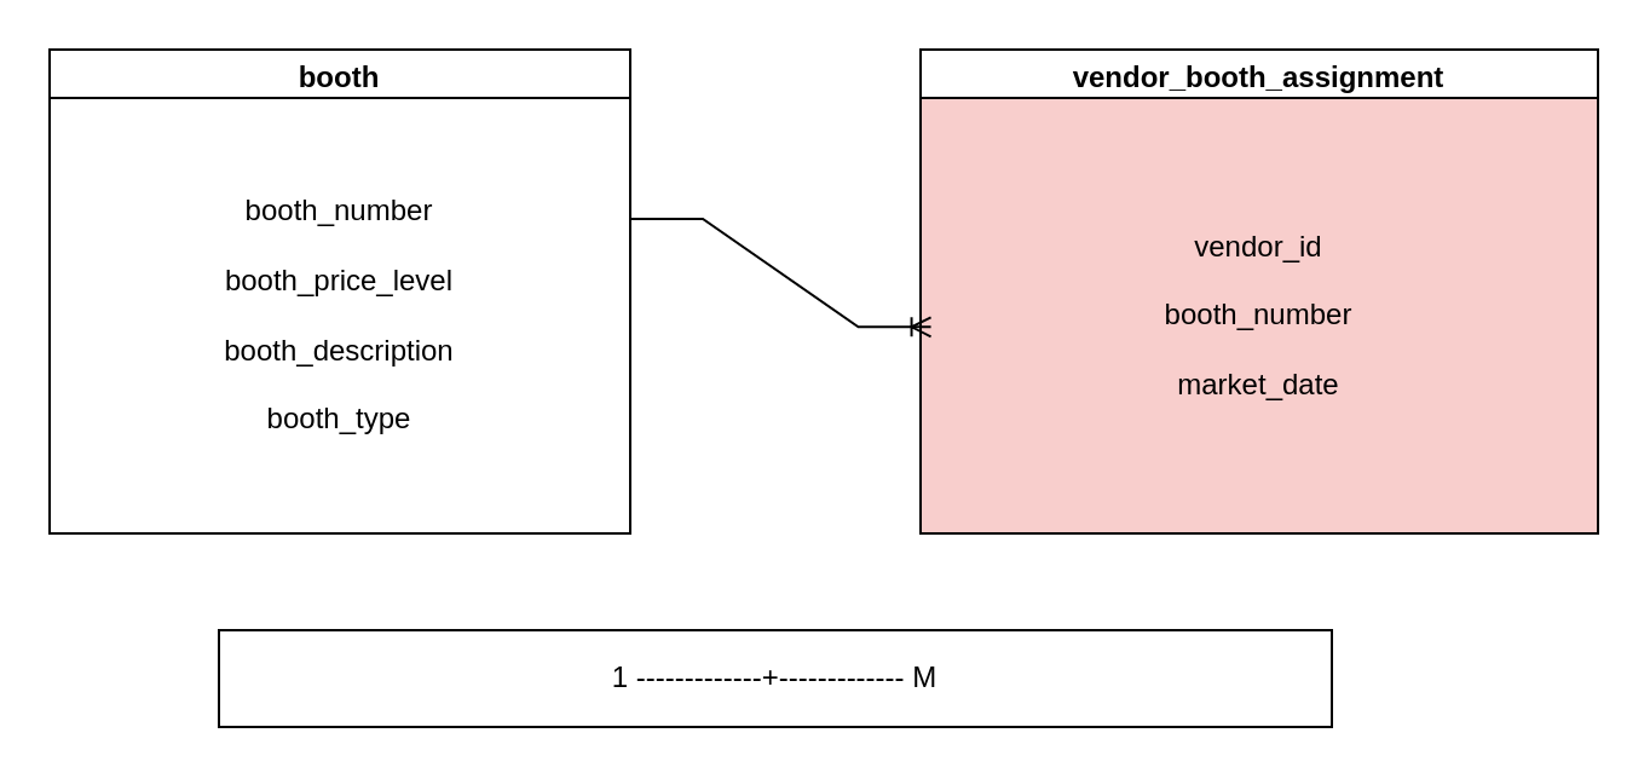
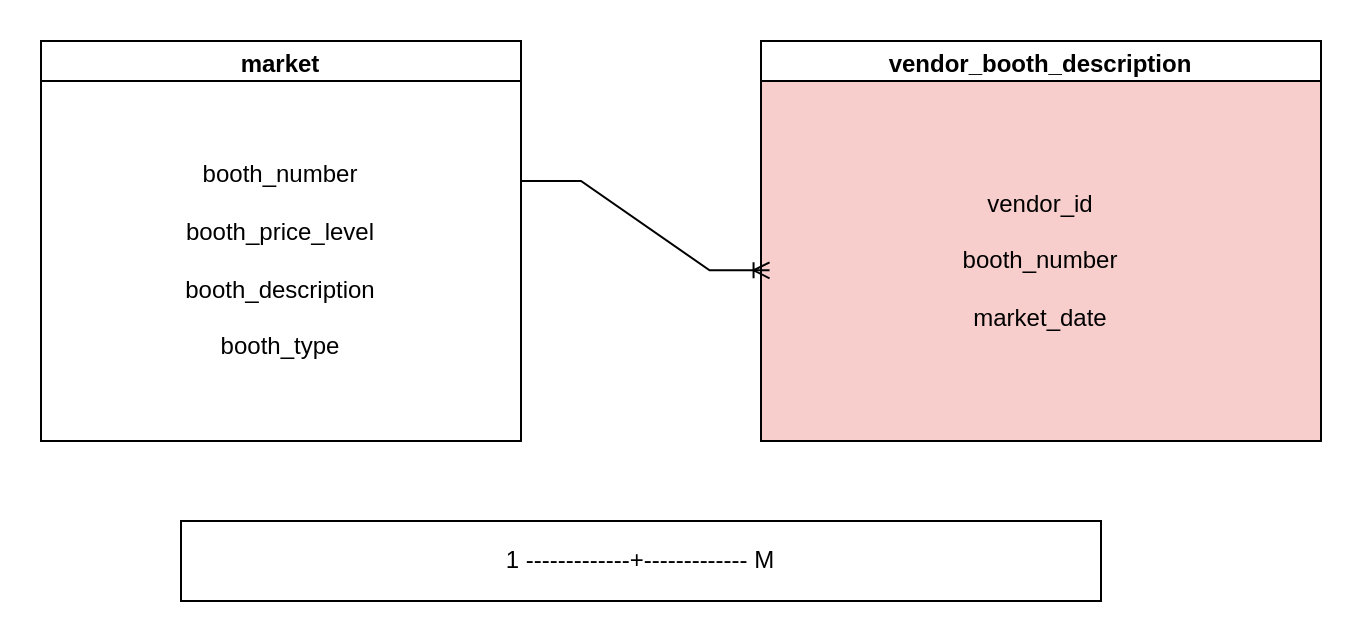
- <mxCell id="2" value="booth" style="swimlane;whiteSpace=wrap;html=1;" vertex="1" parent="1"><mxGeometry x="20" y="20" width="240" height="200" as="geometry" /></mxCell>
+ <mxCell id="2" value="market" style="swimlane;whiteSpace=wrap;html=1;" vertex="1" parent="1"><mxGeometry x="20" y="20" width="240" height="200" as="geometry" /></mxCell>
- <mxCell id="4" value="vendor_booth_assignment" style="swimlane;whiteSpace=wrap;html=1;" vertex="1" parent="1"><mxGeometry x="380" y="20" width="280" height="200" as="geometry" /></mxCell>
+ <mxCell id="4" value="vendor_booth_description" style="swimlane;whiteSpace=wrap;html=1;" vertex="1" parent="1"><mxGeometry x="380" y="20" width="280" height="200" as="geometry" /></mxCell>
